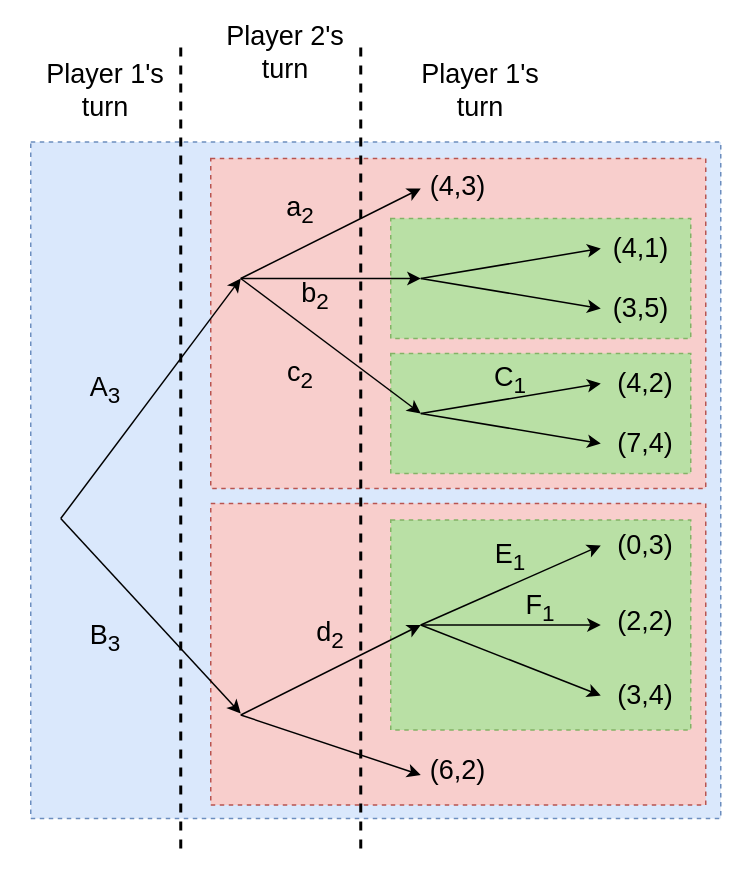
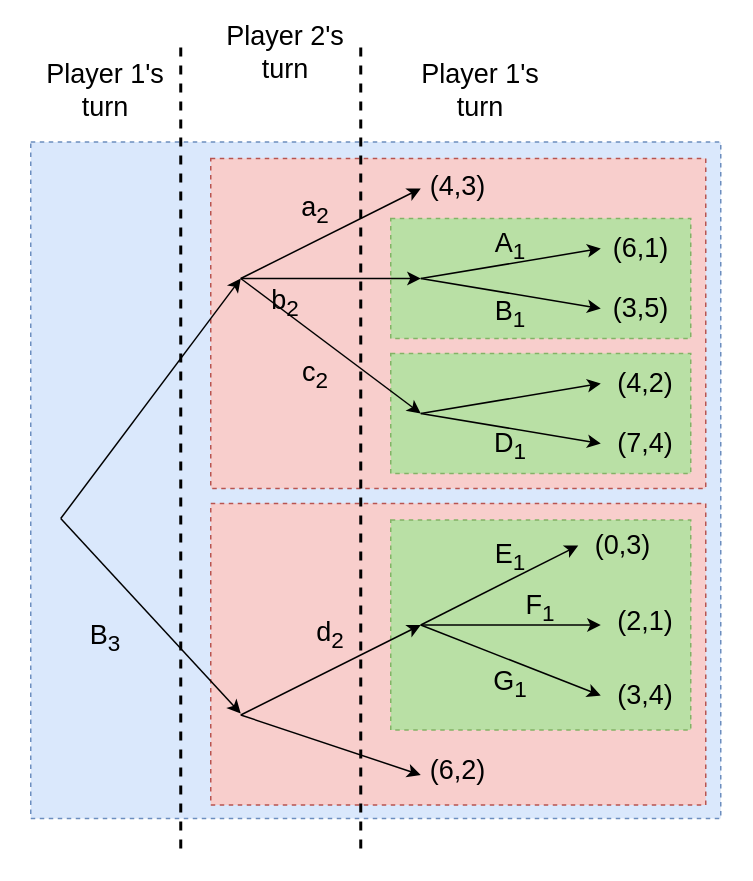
- <mxCell id="23" value="&lt;font style=&quot;font-size: 18px&quot;&gt;a&lt;sub&gt;2&lt;/sub&gt;&lt;/font&gt;" style="text;html=1;strokeColor=none;fillColor=none;align=center;verticalAlign=middle;whiteSpace=wrap;rounded=0;fontSize=18;" vertex="1" parent="1"><mxGeometry x="170" y="125" width="60" height="30" as="geometry" /></mxCell>
+ <mxCell id="23" value="&lt;font style=&quot;font-size: 18px&quot;&gt;a&lt;sub&gt;2&lt;/sub&gt;&lt;/font&gt;" style="text;html=1;strokeColor=none;fillColor=none;align=center;verticalAlign=middle;whiteSpace=wrap;rounded=0;fontSize=18;" vertex="1" parent="1"><mxGeometry x="180" y="125" width="60" height="30" as="geometry" /></mxCell>
+ <mxCell id="28" value="&lt;font style=&quot;font-size: 18px&quot;&gt;A&lt;sub&gt;1&lt;/sub&gt;&lt;/font&gt;" style="text;html=1;strokeColor=none;fillColor=none;align=center;verticalAlign=middle;whiteSpace=wrap;rounded=0;" vertex="1" parent="1"><mxGeometry x="310" y="149" width="60" height="30" as="geometry" /></mxCell>
- <mxCell id="35" value="(4,1)" style="text;html=1;strokeColor=none;fillColor=none;align=center;verticalAlign=middle;whiteSpace=wrap;rounded=0;fontSize=18;" vertex="1" parent="1"><mxGeometry x="397" y="150" width="60" height="30" as="geometry" /></mxCell>
+ <mxCell id="35" value="(6,1)" style="text;html=1;strokeColor=none;fillColor=none;align=center;verticalAlign=middle;whiteSpace=wrap;rounded=0;fontSize=18;" vertex="1" parent="1"><mxGeometry x="397" y="150" width="60" height="30" as="geometry" /></mxCell>
- <mxCell id="24" value="&lt;font style=&quot;font-size: 18px&quot;&gt;b&lt;sub&gt;2&lt;/sub&gt;&lt;/font&gt;" style="text;html=1;strokeColor=none;fillColor=none;align=center;verticalAlign=middle;whiteSpace=wrap;rounded=0;" vertex="1" parent="1"><mxGeometry x="180" y="182" width="60" height="30" as="geometry" /></mxCell>
+ <mxCell id="24" value="&lt;font style=&quot;font-size: 18px&quot;&gt;b&lt;sub&gt;2&lt;/sub&gt;&lt;/font&gt;" style="text;html=1;strokeColor=none;fillColor=none;align=center;verticalAlign=middle;whiteSpace=wrap;rounded=0;" vertex="1" parent="1"><mxGeometry x="160" y="187" width="60" height="30" as="geometry" /></mxCell>
+ <mxCell id="29" value="&lt;font style=&quot;font-size: 18px&quot;&gt;B&lt;sub&gt;1&lt;/sub&gt;&lt;/font&gt;" style="text;html=1;strokeColor=none;fillColor=none;align=center;verticalAlign=middle;whiteSpace=wrap;rounded=0;" vertex="1" parent="1"><mxGeometry x="310" y="194" width="60" height="30" as="geometry" /></mxCell>
- <mxCell id="25" value="&lt;font style=&quot;font-size: 18px&quot;&gt;c&lt;sub&gt;2&lt;/sub&gt;&lt;/font&gt;" style="text;html=1;strokeColor=none;fillColor=none;align=center;verticalAlign=middle;whiteSpace=wrap;rounded=0;" vertex="1" parent="1"><mxGeometry x="170" y="235" width="60" height="30" as="geometry" /></mxCell>
+ <mxCell id="25" value="&lt;font style=&quot;font-size: 18px&quot;&gt;c&lt;sub&gt;2&lt;/sub&gt;&lt;/font&gt;" style="text;html=1;strokeColor=none;fillColor=none;align=center;verticalAlign=middle;whiteSpace=wrap;rounded=0;" vertex="1" parent="1"><mxGeometry x="180" y="235" width="60" height="30" as="geometry" /></mxCell>
- <mxCell id="30" value="&lt;font style=&quot;font-size: 18px&quot;&gt;C&lt;sub&gt;1&lt;/sub&gt;&lt;/font&gt;" style="text;html=1;strokeColor=none;fillColor=none;align=center;verticalAlign=middle;whiteSpace=wrap;rounded=0;" vertex="1" parent="1"><mxGeometry x="310" y="238" width="60" height="30" as="geometry" /></mxCell>
- <mxCell id="21" value="&lt;font style=&quot;font-size: 18px&quot;&gt;A&lt;sub&gt;3&lt;/sub&gt;&lt;/font&gt;" style="text;html=1;strokeColor=none;fillColor=none;align=center;verticalAlign=middle;whiteSpace=wrap;rounded=0;" vertex="1" parent="1"><mxGeometry x="40" y="245" width="60" height="30" as="geometry" /></mxCell>
+ <mxCell id="31" value="&lt;font style=&quot;font-size: 18px&quot;&gt;D&lt;sub&gt;1&lt;/sub&gt;&lt;/font&gt;" style="text;html=1;strokeColor=none;fillColor=none;align=center;verticalAlign=middle;whiteSpace=wrap;rounded=0;" vertex="1" parent="1"><mxGeometry x="310" y="282" width="60" height="30" as="geometry" /></mxCell>
- <mxCell id="39" value="(0,3)" style="text;html=1;strokeColor=none;fillColor=none;align=center;verticalAlign=middle;whiteSpace=wrap;rounded=0;fontSize=18;" vertex="1" parent="1"><mxGeometry x="400" y="348" width="60" height="30" as="geometry" /></mxCell>
+ <mxCell id="39" value="(0,3)" style="text;html=1;strokeColor=none;fillColor=none;align=center;verticalAlign=middle;whiteSpace=wrap;rounded=0;fontSize=18;" vertex="1" parent="1"><mxGeometry x="385" y="348" width="60" height="30" as="geometry" /></mxCell>
- <mxCell id="40" value="(2,2)" style="text;html=1;strokeColor=none;fillColor=none;align=center;verticalAlign=middle;whiteSpace=wrap;rounded=0;fontSize=18;" vertex="1" parent="1"><mxGeometry x="400" y="399" width="60" height="30" as="geometry" /></mxCell>
+ <mxCell id="40" value="(2,1)" style="text;html=1;strokeColor=none;fillColor=none;align=center;verticalAlign=middle;whiteSpace=wrap;rounded=0;fontSize=18;" vertex="1" parent="1"><mxGeometry x="400" y="399" width="60" height="30" as="geometry" /></mxCell>
+ <mxCell id="34" value="&lt;font style=&quot;font-size: 18px&quot;&gt;G&lt;sub&gt;1&lt;/sub&gt;&lt;/font&gt;" style="text;html=1;strokeColor=none;fillColor=none;align=center;verticalAlign=middle;whiteSpace=wrap;rounded=0;" vertex="1" parent="1"><mxGeometry x="310" y="441" width="60" height="30" as="geometry" /></mxCell>
